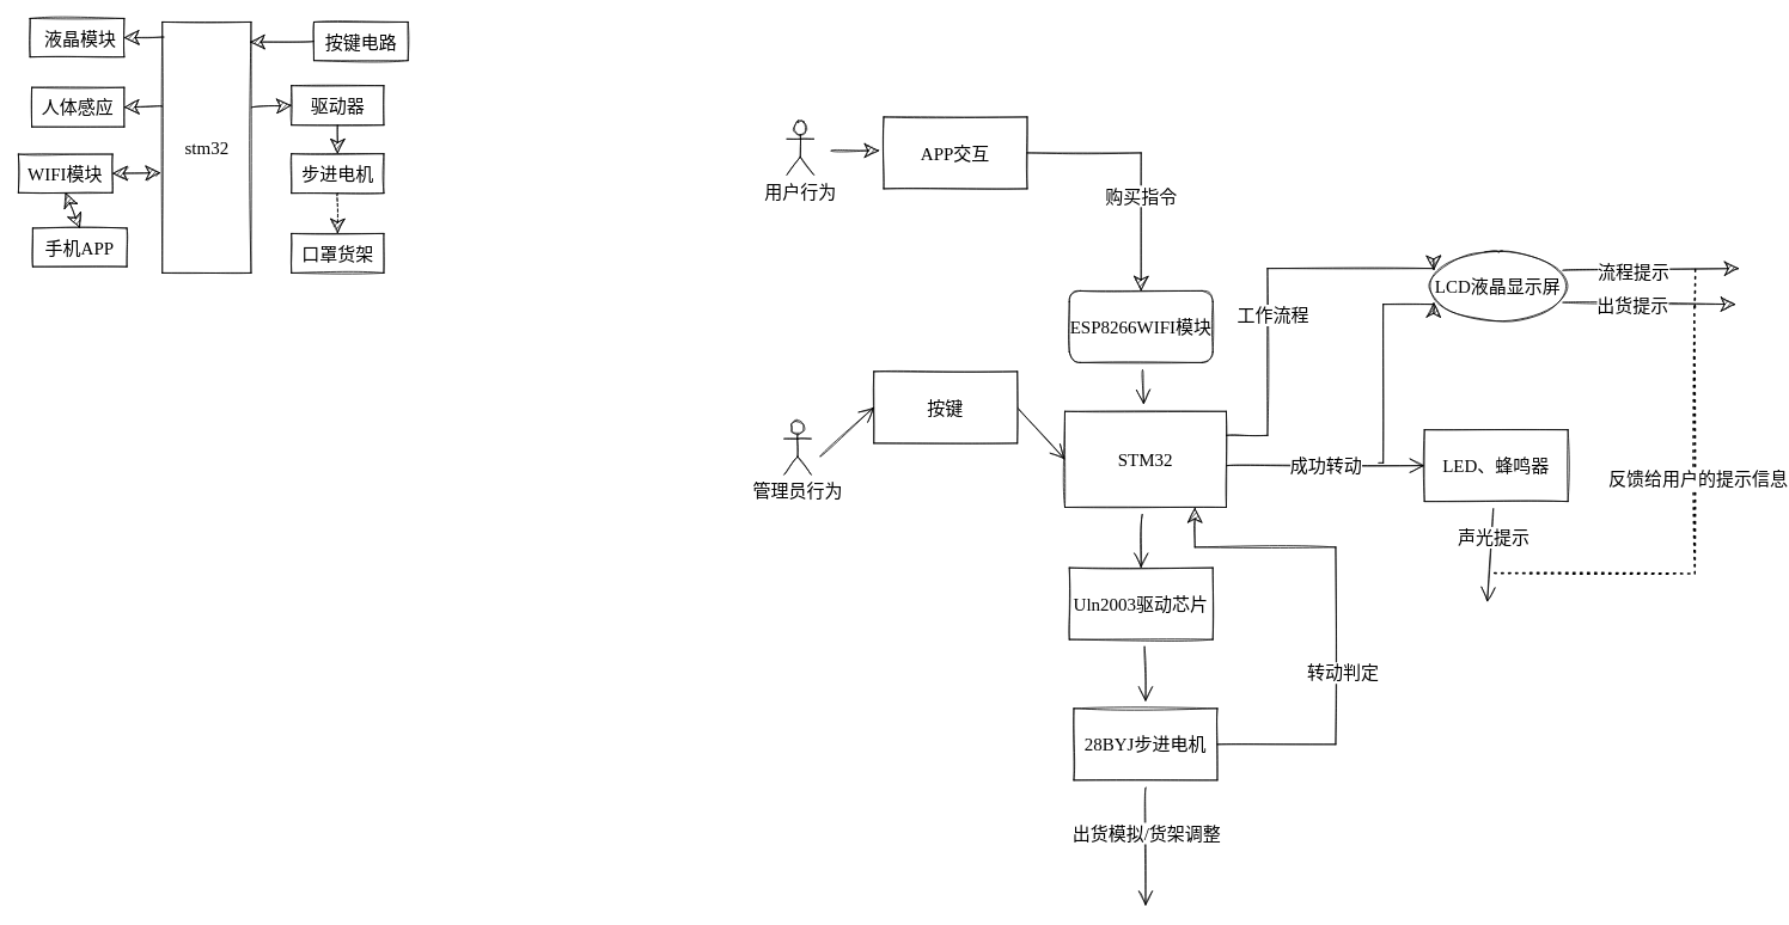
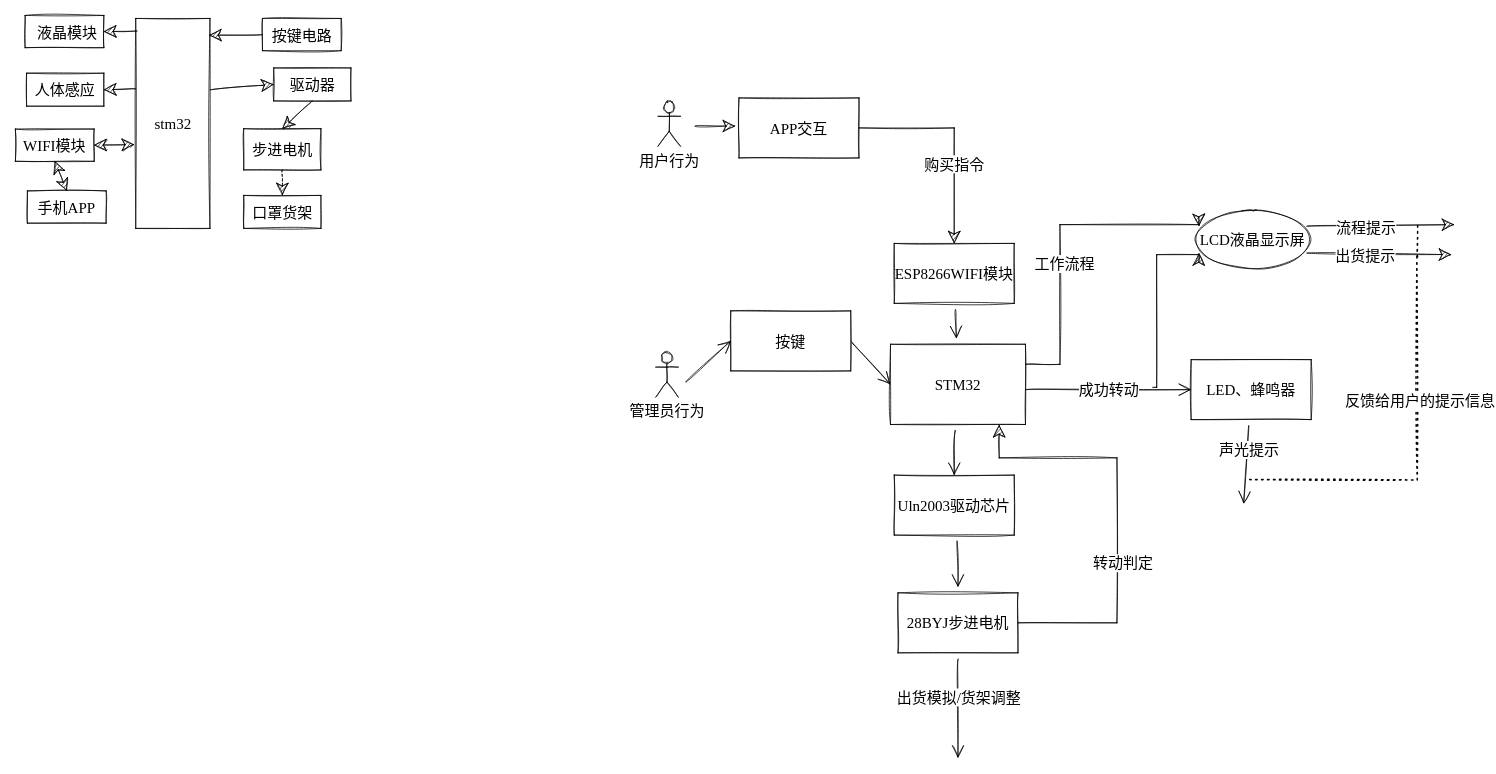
- <mxCell id="10" value="驱动器" style="rounded=0;whiteSpace=wrap;html=1;sketch=1;hachureGap=4;pointerEvents=0;fontFamily=Architects Daughter;fontSource=https%3A%2F%2Ffonts.googleapis.com%2Fcss%3Ffamily%3DArchitects%2BDaughter;fontSize=20;" parent="1" vertex="1"><mxGeometry x="324.5" y="95" width="103" height="44" as="geometry" /></mxCell>
+ <mxCell id="10" value="驱动器" style="rounded=0;whiteSpace=wrap;html=1;sketch=1;hachureGap=4;pointerEvents=0;fontFamily=Architects Daughter;fontSource=https%3A%2F%2Ffonts.googleapis.com%2Fcss%3Ffamily%3DArchitects%2BDaughter;fontSize=20;" parent="1" vertex="1"><mxGeometry x="364.5" y="90" width="103" height="44" as="geometry" /></mxCell>
- <mxCell id="11" value="步进电机" style="rounded=0;whiteSpace=wrap;html=1;sketch=1;hachureGap=4;pointerEvents=0;fontFamily=Architects Daughter;fontSource=https%3A%2F%2Ffonts.googleapis.com%2Fcss%3Ffamily%3DArchitects%2BDaughter;fontSize=20;" parent="1" vertex="1"><mxGeometry x="324.5" y="171" width="103" height="44" as="geometry" /></mxCell>
+ <mxCell id="11" value="步进电机" style="rounded=0;whiteSpace=wrap;html=1;sketch=1;hachureGap=4;pointerEvents=0;fontFamily=Architects Daughter;fontSource=https%3A%2F%2Ffonts.googleapis.com%2Fcss%3Ffamily%3DArchitects%2BDaughter;fontSize=20;" parent="1" vertex="1"><mxGeometry x="324.5" y="171" width="103" height="55" as="geometry" /></mxCell>
- <mxCell id="22" value="ESP8266WIFI模块" style="whiteSpace=wrap;html=1;sketch=1;hachureGap=4;pointerEvents=0;fontFamily=Architects Daughter;fontSource=https%3A%2F%2Ffonts.googleapis.com%2Fcss%3Ffamily%3DArchitects%2BDaughter;fontSize=20;rounded=1;" vertex="1" parent="1"><mxGeometry x="1192" y="324" width="160" height="80" as="geometry" /></mxCell>
+ <mxCell id="22" value="ESP8266WIFI模块" style="rounded=0;whiteSpace=wrap;html=1;sketch=1;hachureGap=4;pointerEvents=0;fontFamily=Architects Daughter;fontSource=https%3A%2F%2Ffonts.googleapis.com%2Fcss%3Ffamily%3DArchitects%2BDaughter;fontSize=20;" vertex="1" parent="1"><mxGeometry x="1192" y="324" width="160" height="80" as="geometry" /></mxCell>
